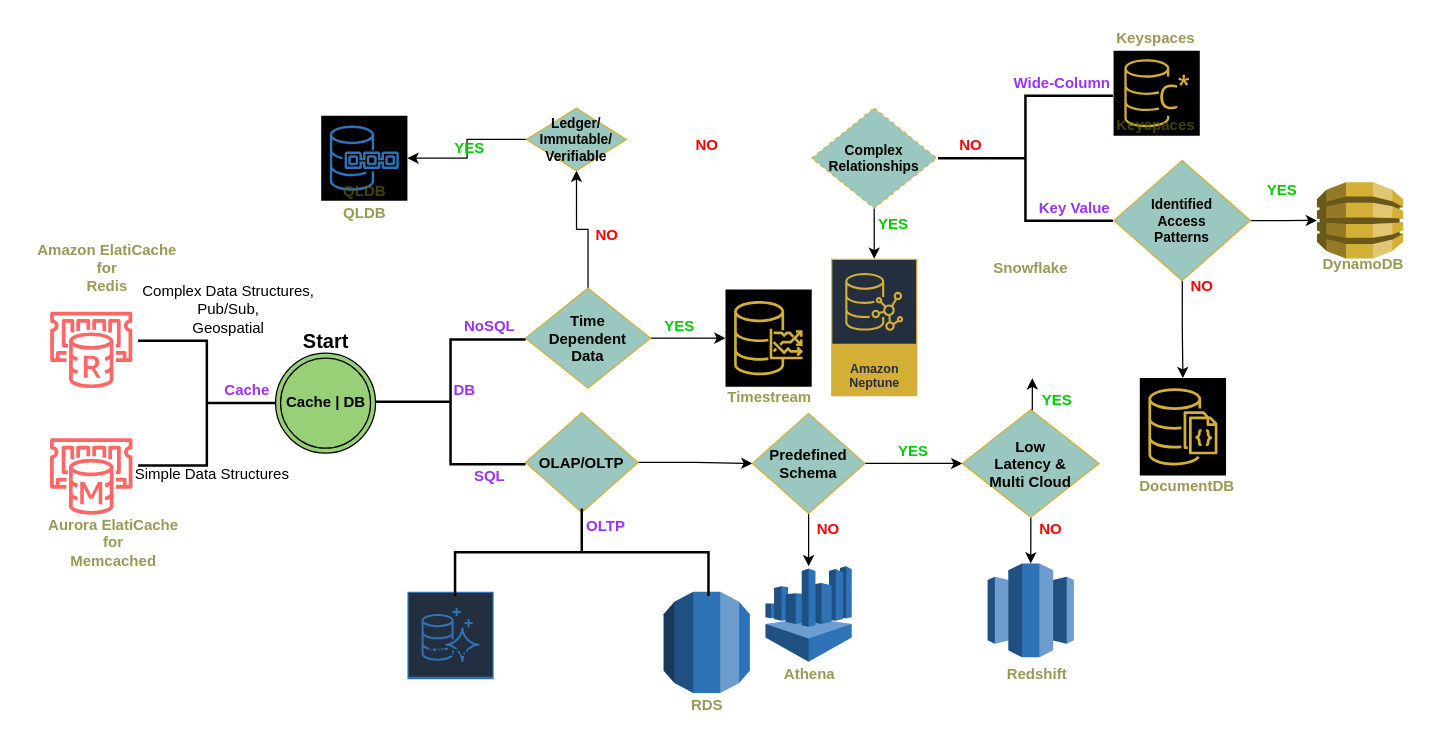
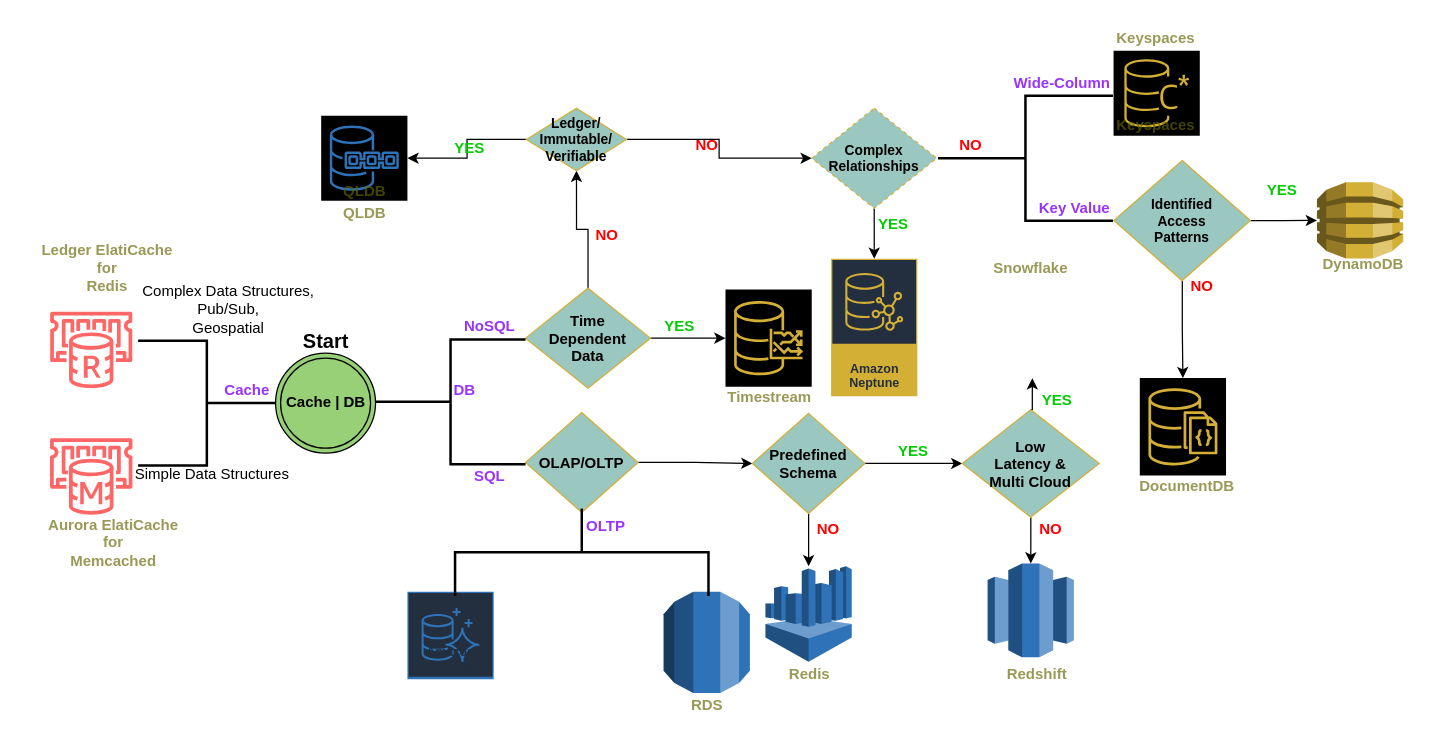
+ <mxCell id="23" style="edgeStyle=orthogonalEdgeStyle;rounded=0;orthogonalLoop=1;jettySize=auto;html=1;fontSize=16;fontColor=#000000;" parent="1" source="24" target="62" edge="1"><mxGeometry relative="1" as="geometry" /></mxCell>
- <mxCell id="42" value="Amazon ElatiCache&lt;br&gt;for&lt;br&gt;Redis" style="text;html=1;align=center;verticalAlign=middle;resizable=0;points=[];autosize=1;strokeColor=none;rounded=0;glass=0;shadow=0;textOpacity=66;fontStyle=1;fontColor=#666600;" parent="1" vertex="1"><mxGeometry y="189.33" width="130" height="50" as="geometry" x="20" /></mxCell>
+ <mxCell id="42" value="Ledger ElatiCache&lt;br&gt;for&lt;br&gt;Redis" style="text;html=1;align=center;verticalAlign=middle;resizable=0;points=[];autosize=1;strokeColor=none;rounded=0;glass=0;shadow=0;textOpacity=66;fontStyle=1;fontColor=#666600;" parent="1" vertex="1"><mxGeometry y="189.33" width="130" height="50" as="geometry" x="20" /></mxCell>
- <mxCell id="44" value="Athena" style="text;html=1;align=center;verticalAlign=middle;resizable=0;points=[];autosize=1;strokeColor=none;rounded=0;glass=0;shadow=0;textOpacity=66;fontStyle=1;fontColor=#666600;" parent="1" vertex="1"><mxGeometry x="616.5" y="529" width="60" height="20" as="geometry" /></mxCell>
+ <mxCell id="44" value="Redis" style="text;html=1;align=center;verticalAlign=middle;resizable=0;points=[];autosize=1;strokeColor=none;rounded=0;glass=0;shadow=0;textOpacity=66;fontStyle=1;fontColor=#666600;" parent="1" vertex="1"><mxGeometry x="616.5" y="529" width="60" height="20" as="geometry" /></mxCell>
